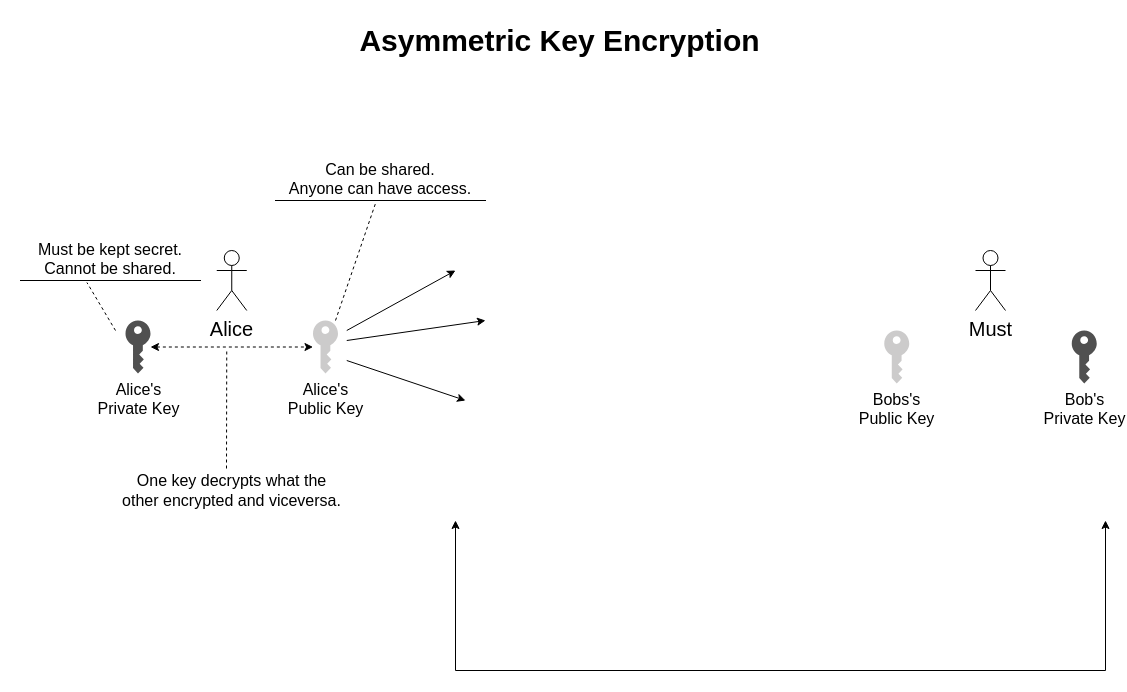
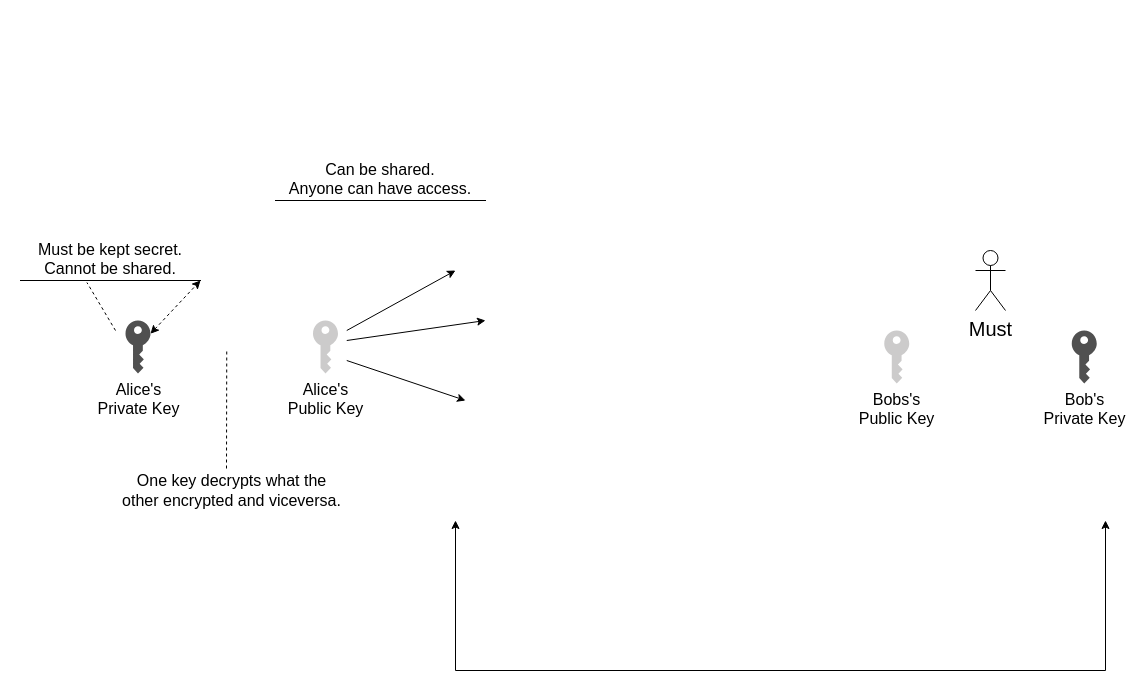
- <mxCell id="2" value="Asymmetric Key Encryption" style="text;html=1;align=center;verticalAlign=middle;resizable=0;points=[];autosize=1;fontSize=30;fontStyle=1" vertex="1" parent="1"><mxGeometry x="349" y="20" width="420" height="40" as="geometry" /></mxCell>
- <mxCell id="19" value="" style="endArrow=none;dashed=1;html=1;fontSize=16;entryX=0.476;entryY=1.075;entryDx=0;entryDy=0;entryPerimeter=0;exitX=0.9;exitY=0;exitDx=0;exitDy=0;exitPerimeter=0;" edge="1" parent="1" source="6" target="18"><mxGeometry width="50" height="50" relative="1" as="geometry"><mxPoint x="-15" y="750" as="sourcePoint" /><mxPoint x="35" y="700" as="targetPoint" /></mxGeometry></mxCell>
- <mxCell id="3" value="Alice" style="shape=umlActor;verticalLabelPosition=bottom;labelBackgroundColor=#ffffff;verticalAlign=top;html=1;outlineConnect=0;fontSize=20;" vertex="1" parent="1"><mxGeometry x="216.25" y="250" width="30" height="60" as="geometry" /></mxCell>
- <mxCell id="10" value="" style="endArrow=classic;startArrow=classic;html=1;fontSize=16;dashed=1;" edge="1" parent="1" source="5" target="6"><mxGeometry width="50" height="50" relative="1" as="geometry"><mxPoint x="206.25" y="380" as="sourcePoint" /><mxPoint x="306.25" y="330" as="targetPoint" /></mxGeometry></mxCell>
+ <mxCell id="10" value="" style="endArrow=classic;startArrow=classic;html=1;fontSize=16;dashed=1;" edge="1" parent="1" source="5" target="13"><mxGeometry width="50" height="50" relative="1" as="geometry"><mxPoint x="206.25" y="380" as="sourcePoint" /><mxPoint x="306.25" y="330" as="targetPoint" /></mxGeometry></mxCell>
